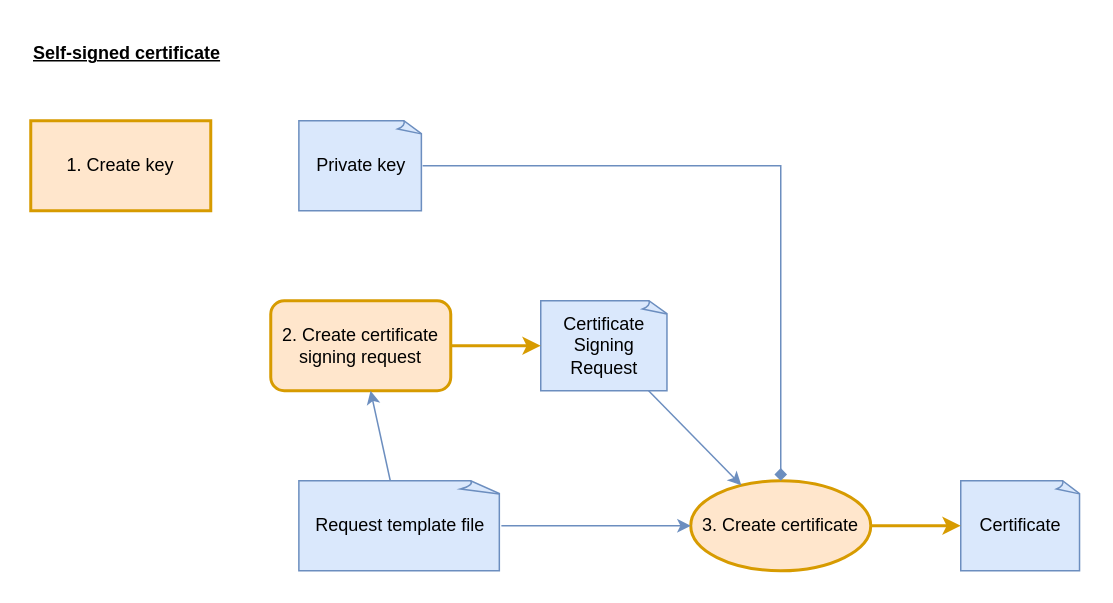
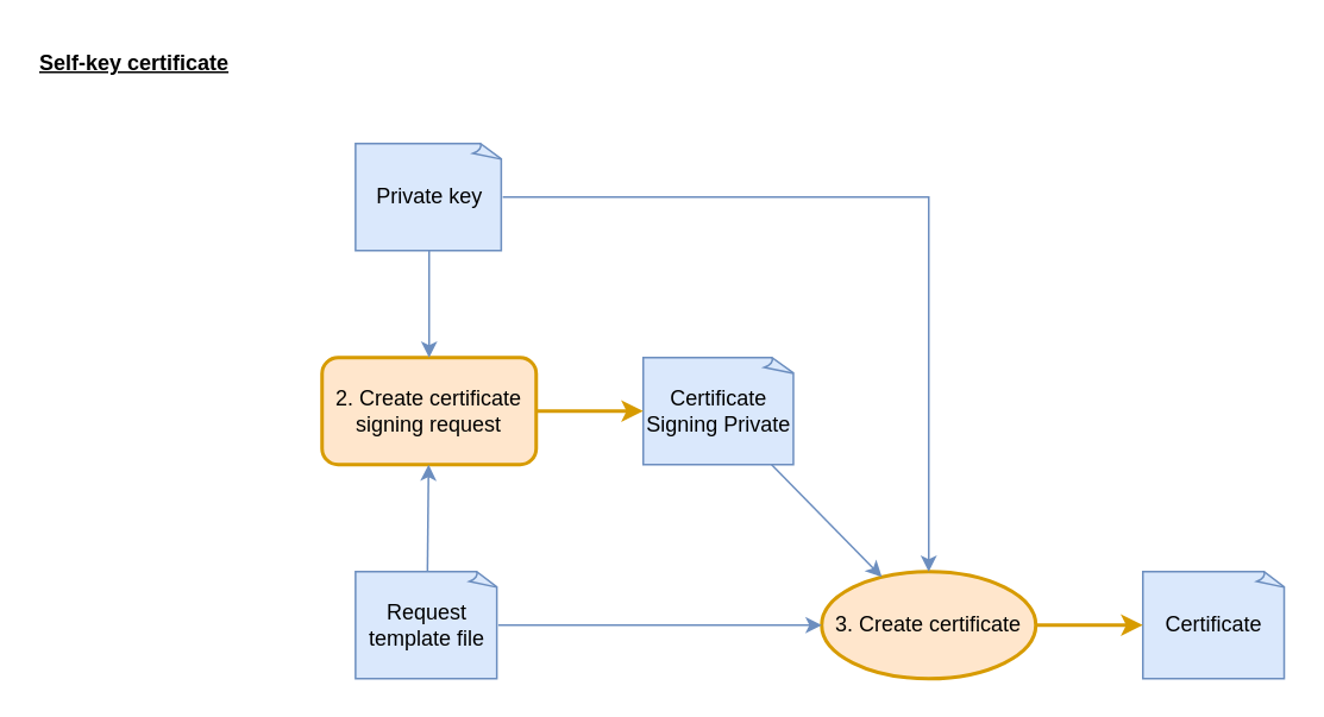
- <mxCell id="16" value="Self-signed certificate" style="text;html=1;align=left;verticalAlign=middle;whiteSpace=wrap;rounded=0;fontStyle=5" vertex="1" parent="1"><mxGeometry x="20" y="20" width="240" height="30" as="geometry" /></mxCell>
+ <mxCell id="16" value="Self-key certificate" style="text;html=1;align=left;verticalAlign=middle;whiteSpace=wrap;rounded=0;fontStyle=5" vertex="1" parent="1"><mxGeometry x="20" y="20" width="240" height="30" as="geometry" /></mxCell>
- <mxCell id="2" value="1. Create key" style="rounded=0;whiteSpace=wrap;html=1;fillColor=#ffe6cc;strokeColor=#d79b00;strokeWidth=2;" vertex="1" parent="1"><mxGeometry x="20" y="80" width="120" height="60" as="geometry" /></mxCell>
+ <mxCell id="8" value="" style="endArrow=classic;html=1;rounded=0;fillColor=#dae8fc;strokeColor=#6c8ebf;" edge="1" parent="1" source="4" target="3"><mxGeometry width="50" height="50" relative="1" as="geometry"><mxPoint x="420" y="340" as="sourcePoint" /><mxPoint x="310" y="220" as="targetPoint" /></mxGeometry></mxCell>
- <mxCell id="5" value="Certificate Signing Request" style="whiteSpace=wrap;html=1;shape=mxgraph.basic.document;fillColor=#dae8fc;strokeColor=#6c8ebf;" vertex="1" parent="1"><mxGeometry x="360" y="200" width="85" height="60" as="geometry" /></mxCell>
+ <mxCell id="5" value="Certificate Signing Private" style="whiteSpace=wrap;html=1;shape=mxgraph.basic.document;fillColor=#dae8fc;strokeColor=#6c8ebf;" vertex="1" parent="1"><mxGeometry x="360" y="200" width="85" height="60" as="geometry" /></mxCell>
- <mxCell id="13" value="" style="endArrow=diamond;html=1;rounded=0;fillColor=#dae8fc;strokeColor=#6c8ebf;edgeStyle=orthogonalEdgeStyle;" edge="1" parent="1" source="4" target="7"><mxGeometry width="50" height="50" relative="1" as="geometry"><mxPoint x="80" y="320" as="sourcePoint" /><mxPoint x="470" y="290" as="targetPoint" /></mxGeometry></mxCell>
+ <mxCell id="13" value="" style="endArrow=classic;html=1;rounded=0;fillColor=#dae8fc;strokeColor=#6c8ebf;edgeStyle=orthogonalEdgeStyle;" edge="1" parent="1" source="4" target="7"><mxGeometry width="50" height="50" relative="1" as="geometry"><mxPoint x="80" y="320" as="sourcePoint" /><mxPoint x="470" y="290" as="targetPoint" /></mxGeometry></mxCell>
- <mxCell id="6" value="Request template file" style="whiteSpace=wrap;html=1;shape=mxgraph.basic.document;fillColor=#dae8fc;strokeColor=#6c8ebf;" vertex="1" parent="1"><mxGeometry x="198.75" y="320" width="135" height="60" as="geometry" /></mxCell>
+ <mxCell id="6" value="Request template file" style="whiteSpace=wrap;html=1;shape=mxgraph.basic.document;fillColor=#dae8fc;strokeColor=#6c8ebf;" vertex="1" parent="1"><mxGeometry x="198.75" y="320" width="80" height="60" as="geometry" /></mxCell>
